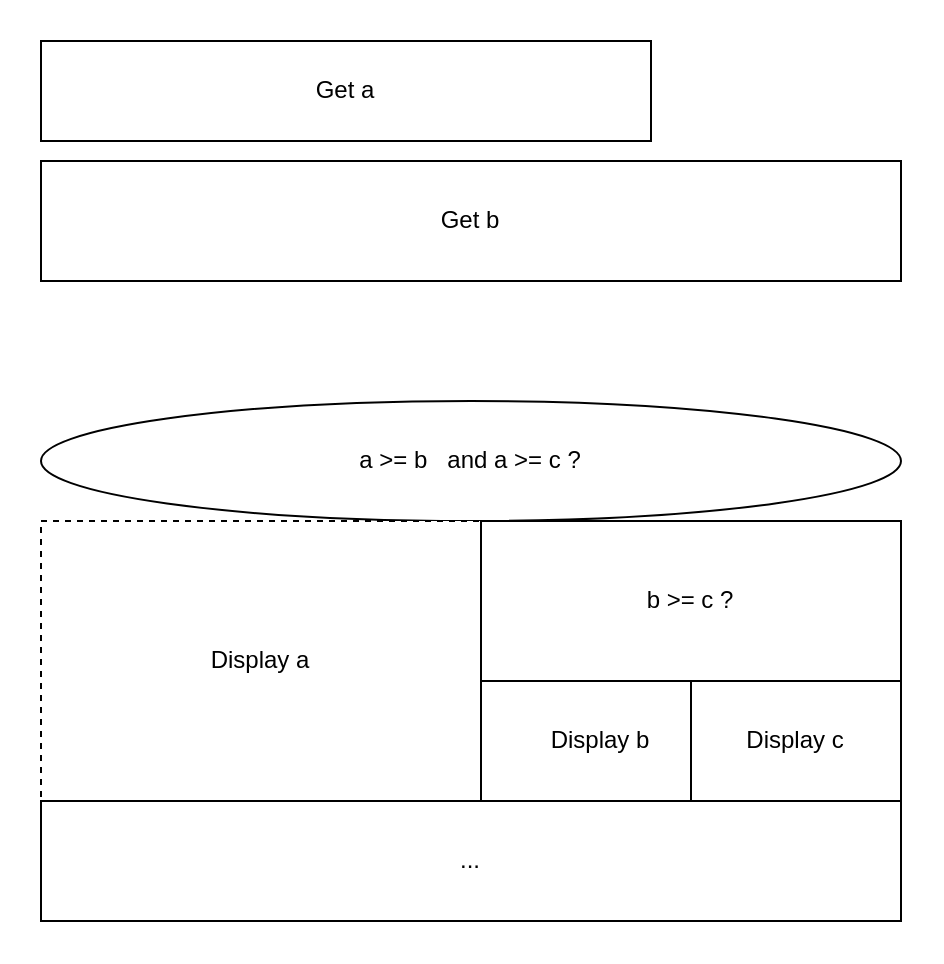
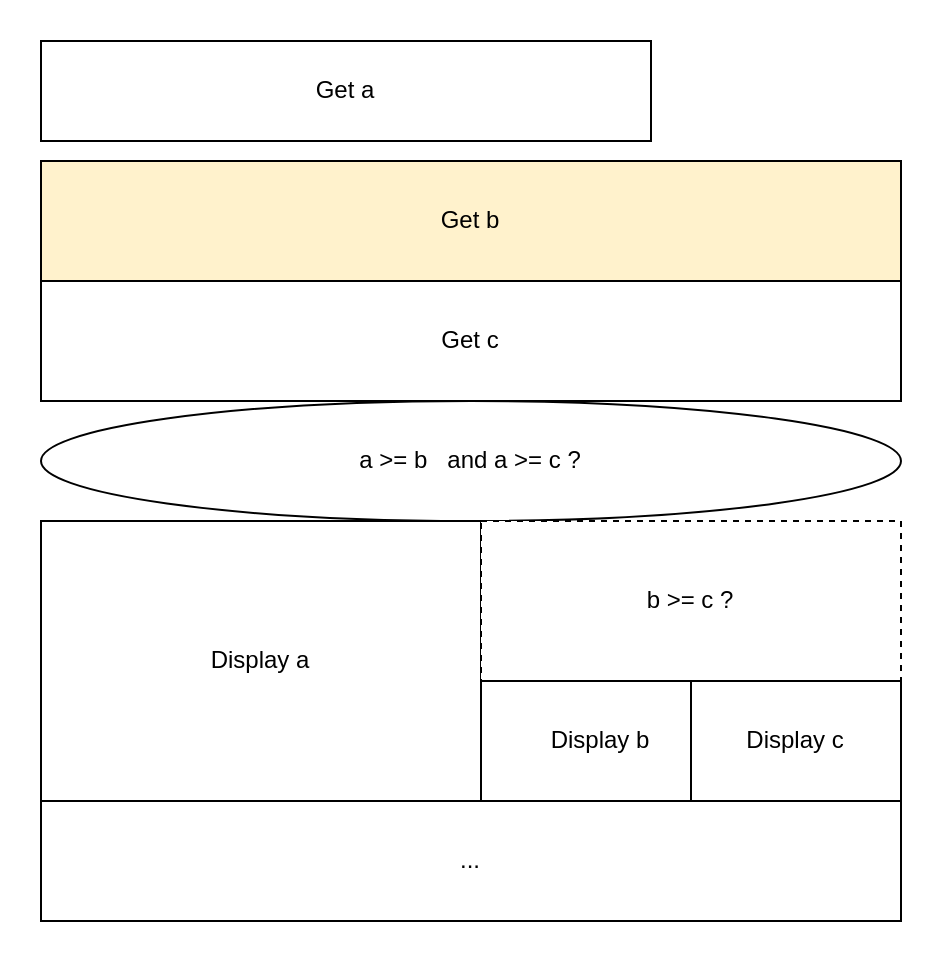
- <mxCell id="3" value="Get b" style="rounded=0;whiteSpace=wrap;html=1;" vertex="1" parent="1"><mxGeometry x="20" y="80" width="430" height="60" as="geometry" /></mxCell>
+ <mxCell id="3" value="Get b" style="rounded=0;whiteSpace=wrap;html=1;fillColor=#fff2cc;" vertex="1" parent="1"><mxGeometry x="20" y="80" width="430" height="60" as="geometry" /></mxCell>
+ <mxCell id="4" value="Get c" style="rounded=0;whiteSpace=wrap;html=1;" vertex="1" parent="1"><mxGeometry x="20" y="140" width="430" height="60" as="geometry" /></mxCell>
- <mxCell id="7" value="&lt;span style=&quot;white-space: normal&quot;&gt;b &amp;gt;= c ?&lt;/span&gt;" style="rounded=0;whiteSpace=wrap;html=1;" vertex="1" parent="1"><mxGeometry x="240" y="260" width="210" height="80" as="geometry" /></mxCell>
+ <mxCell id="7" value="&lt;span style=&quot;white-space: normal&quot;&gt;b &amp;gt;= c ?&lt;/span&gt;" style="rounded=0;whiteSpace=wrap;html=1;dashed=1;" vertex="1" parent="1"><mxGeometry x="240" y="260" width="210" height="80" as="geometry" /></mxCell>
- <mxCell id="6" value="Display a" style="rounded=0;whiteSpace=wrap;html=1;dashed=1;" vertex="1" parent="1"><mxGeometry x="20" y="260" width="220" height="140" as="geometry" /></mxCell>
+ <mxCell id="6" value="Display a" style="rounded=0;whiteSpace=wrap;html=1;" vertex="1" parent="1"><mxGeometry x="20" y="260" width="220" height="140" as="geometry" /></mxCell>
